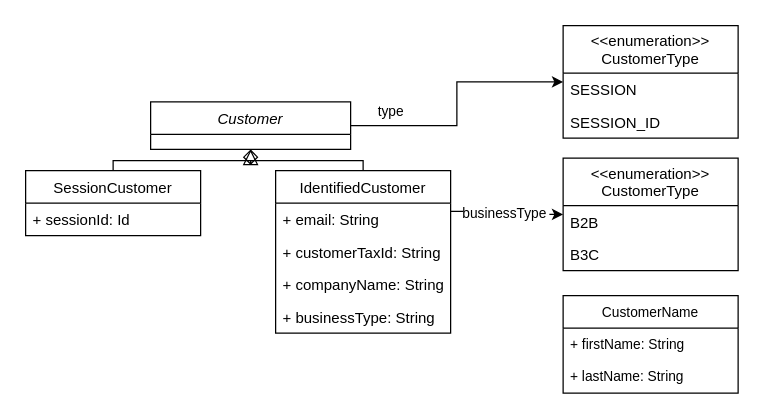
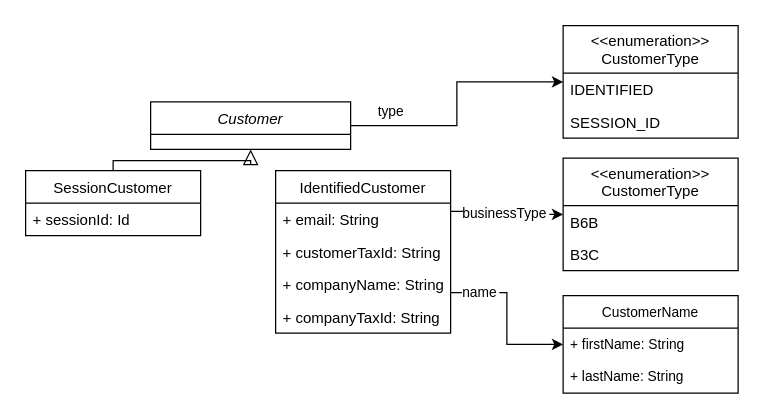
- <mxCell id="17" value="SESSION" style="text;strokeColor=none;fillColor=none;align=left;verticalAlign=top;spacingLeft=4;spacingRight=4;overflow=hidden;rotatable=0;points=[[0,0.5],[1,0.5]];portConstraint=eastwest;labelBackgroundColor=none;fontColor=#000000;" vertex="1" parent="16"><mxGeometry y="38" width="140" height="26" as="geometry" /></mxCell>
+ <mxCell id="17" value="IDENTIFIED" style="text;strokeColor=none;fillColor=none;align=left;verticalAlign=top;spacingLeft=4;spacingRight=4;overflow=hidden;rotatable=0;points=[[0,0.5],[1,0.5]];portConstraint=eastwest;labelBackgroundColor=none;fontColor=#000000;" vertex="1" parent="16"><mxGeometry y="38" width="140" height="26" as="geometry" /></mxCell>
- <mxCell id="15" value="" style="endArrow=diamond;endSize=10;endFill=0;shadow=0;strokeWidth=1;rounded=0;edgeStyle=elbowEdgeStyle;elbow=vertical;fontColor=#000000;labelBackgroundColor=none;" edge="1" parent="1" source="13" target="2"><mxGeometry width="160" relative="1" as="geometry"><mxPoint x="680" y="482" as="sourcePoint" /><mxPoint x="780" y="380" as="targetPoint" /></mxGeometry></mxCell>
+ <mxCell id="15" value="" style="endArrow=block;endSize=10;endFill=0;shadow=0;strokeWidth=1;rounded=0;edgeStyle=elbowEdgeStyle;elbow=vertical;fontColor=#000000;labelBackgroundColor=none;" edge="1" parent="1" source="13" target="2"><mxGeometry width="160" relative="1" as="geometry"><mxPoint x="680" y="482" as="sourcePoint" /><mxPoint x="780" y="380" as="targetPoint" /></mxGeometry></mxCell>
- <mxCell id="12" value="" style="endArrow=block;endSize=10;endFill=0;shadow=0;strokeWidth=1;rounded=0;edgeStyle=elbowEdgeStyle;elbow=vertical;fontColor=#000000;labelBackgroundColor=none;" edge="1" parent="1" source="7" target="2"><mxGeometry width="160" relative="1" as="geometry"><mxPoint x="670" y="312" as="sourcePoint" /><mxPoint x="670" y="312" as="targetPoint" /></mxGeometry></mxCell>
- <mxCell id="25" value="B2B" style="text;strokeColor=none;fillColor=none;align=left;verticalAlign=top;spacingLeft=4;spacingRight=4;overflow=hidden;rotatable=0;points=[[0,0.5],[1,0.5]];portConstraint=eastwest;labelBackgroundColor=none;fontColor=#000000;" vertex="1" parent="24"><mxGeometry y="38" width="140" height="26" as="geometry" /></mxCell>
+ <mxCell id="25" value="B6B" style="text;strokeColor=none;fillColor=none;align=left;verticalAlign=top;spacingLeft=4;spacingRight=4;overflow=hidden;rotatable=0;points=[[0,0.5],[1,0.5]];portConstraint=eastwest;labelBackgroundColor=none;fontColor=#000000;" vertex="1" parent="24"><mxGeometry y="38" width="140" height="26" as="geometry" /></mxCell>
+ <mxCell id="3" style="edgeStyle=orthogonalEdgeStyle;rounded=0;orthogonalLoop=1;jettySize=auto;html=1;labelBackgroundColor=none;fontFamily=Helvetica;fontSize=11;fontColor=#000000;exitX=1;exitY=0.75;exitDx=0;exitDy=0;" edge="1" parent="1" source="7" target="21"><mxGeometry relative="1" as="geometry" /></mxCell>
+ <mxCell id="4" value="name" style="edgeLabel;align=center;verticalAlign=middle;resizable=0;points=[];fontSize=11;fontFamily=Helvetica;fontColor=#000000;labelBackgroundColor=#FFFFFF;" vertex="1" connectable="0" parent="3"><mxGeometry x="0.108" y="1" relative="1" as="geometry"><mxPoint x="-23" y="-29" as="offset" /></mxGeometry></mxCell>
- <mxCell id="11" value="+ businessType: String" style="text;align=left;verticalAlign=top;spacingLeft=4;spacingRight=4;overflow=hidden;rotatable=0;points=[[0,0.5],[1,0.5]];portConstraint=eastwest;rounded=0;shadow=0;html=0;fontColor=#000000;labelBackgroundColor=none;" vertex="1" parent="7"><mxGeometry y="104" width="140" height="26" as="geometry" /></mxCell>
+ <mxCell id="11" value="+ companyTaxId: String" style="text;align=left;verticalAlign=top;spacingLeft=4;spacingRight=4;overflow=hidden;rotatable=0;points=[[0,0.5],[1,0.5]];portConstraint=eastwest;rounded=0;shadow=0;html=0;fontColor=#000000;labelBackgroundColor=none;" vertex="1" parent="7"><mxGeometry y="104" width="140" height="26" as="geometry" /></mxCell>
